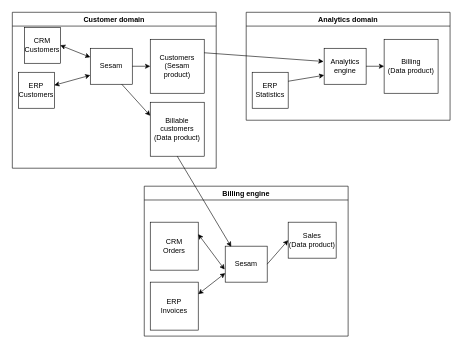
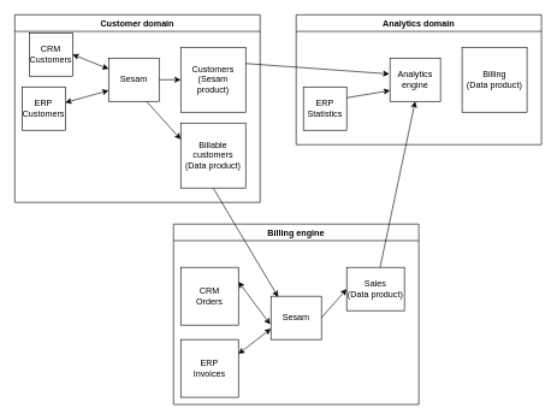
- <mxCell id="16" value="" style="endArrow=classic;html=1;rounded=0;entryX=0;entryY=0.5;entryDx=0;entryDy=0;exitX=1;exitY=0.5;exitDx=0;exitDy=0;" parent="12" source="15" target="14" edge="1"><mxGeometry width="50" height="50" relative="1" as="geometry"><mxPoint x="200" y="190" as="sourcePoint" /><mxPoint x="250" y="140" as="targetPoint" /></mxGeometry></mxCell>
+ <mxCell id="28" value="" style="endArrow=classic;html=1;rounded=0;entryX=0.5;entryY=1;entryDx=0;entryDy=0;" edge="1" parent="1" source="25" target="15"><mxGeometry width="50" height="50" relative="1" as="geometry"><mxPoint x="350" y="277.5" as="sourcePoint" /><mxPoint x="555" y="380" as="targetPoint" /></mxGeometry></mxCell>
